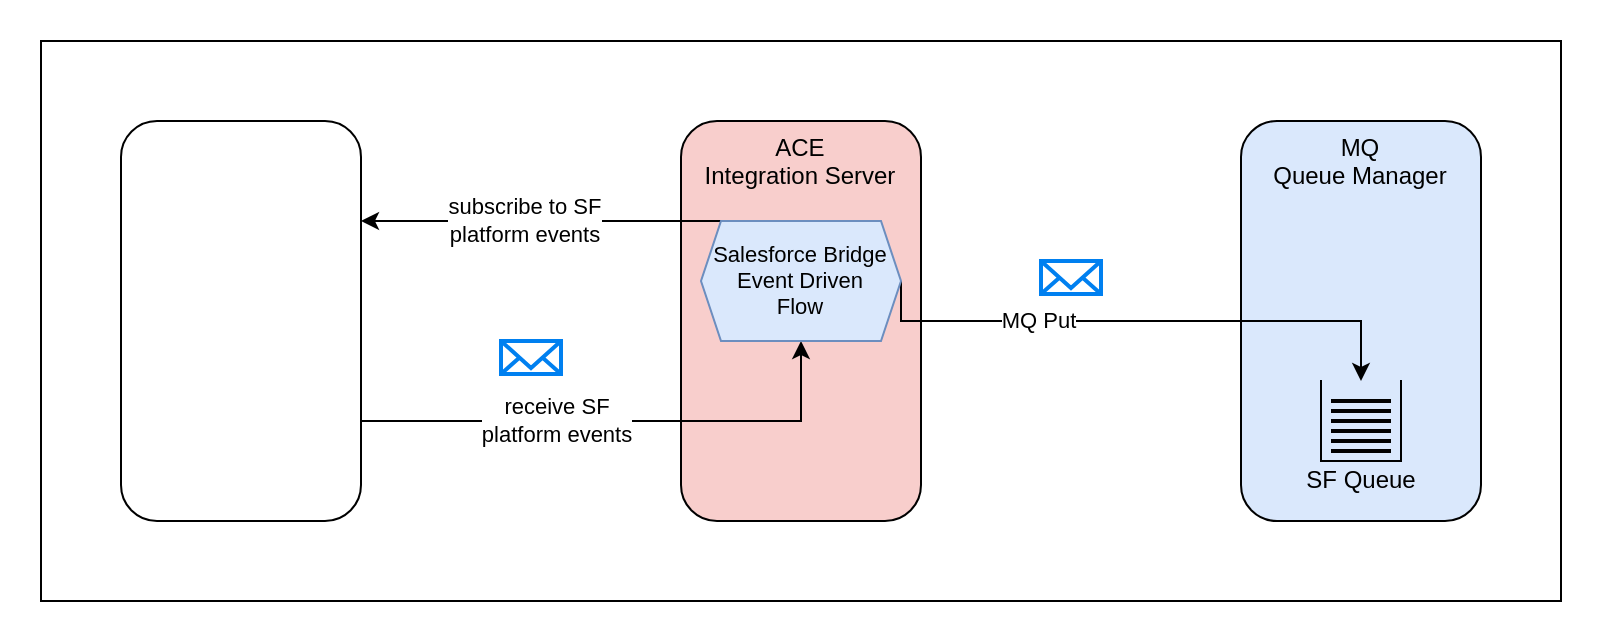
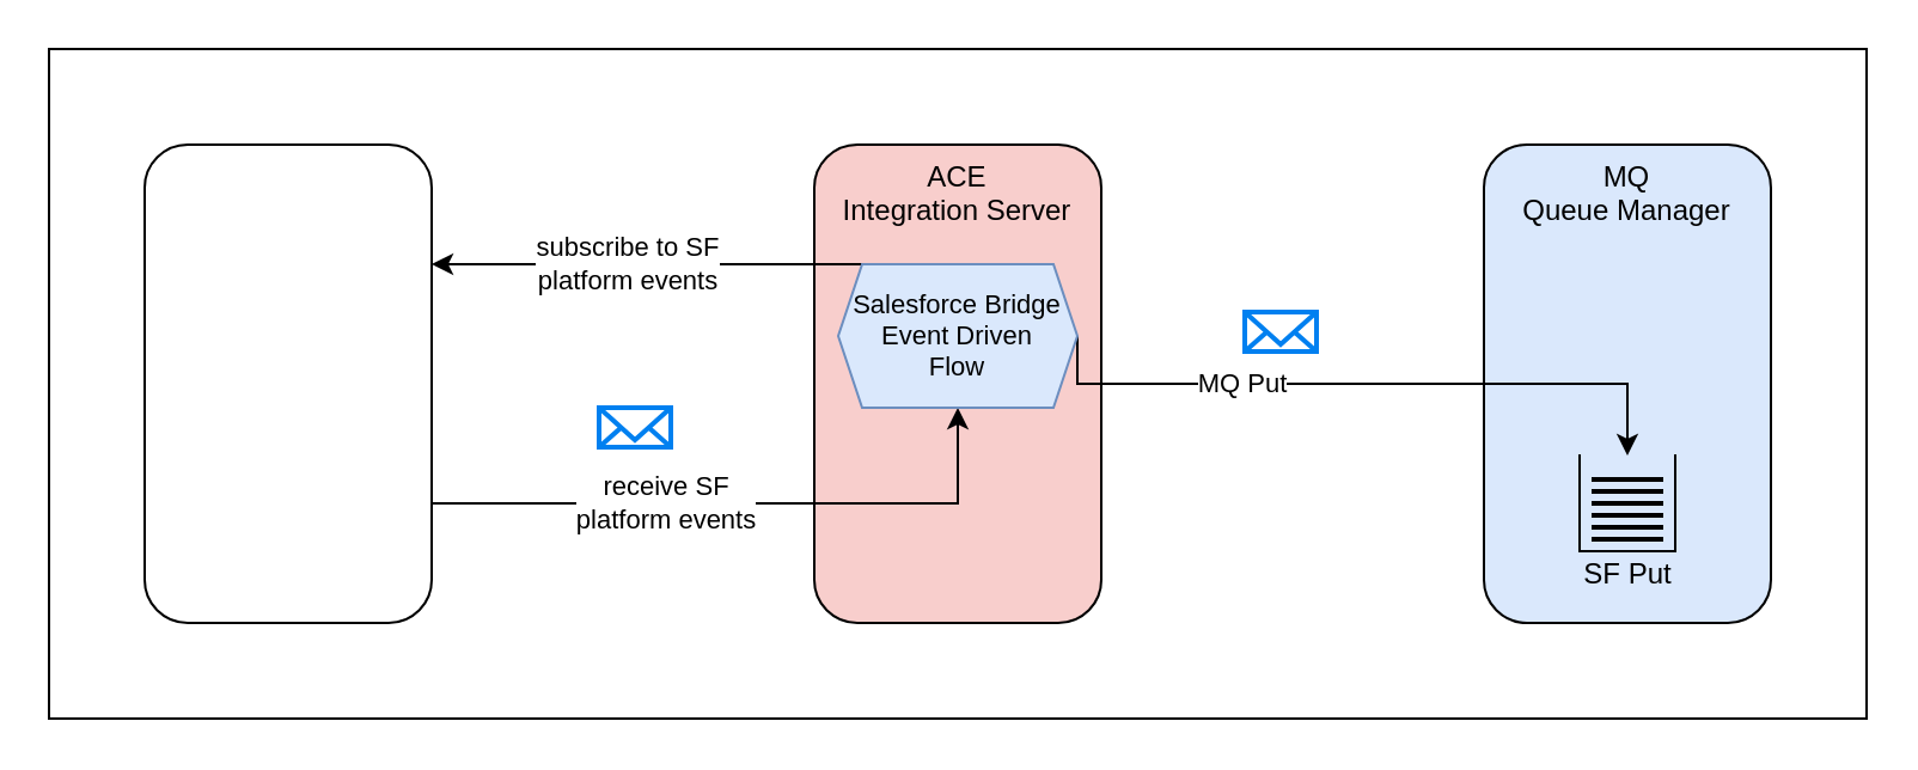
- <mxCell id="19" value="SF Queue" style="text;html=1;align=center;verticalAlign=middle;resizable=0;points=[];autosize=1;strokeColor=none;fillColor=none;" parent="10" vertex="1"><mxGeometry x="-20" y="35" width="80" height="30" as="geometry" /></mxCell>
+ <mxCell id="19" value="SF Put" style="text;html=1;align=center;verticalAlign=middle;resizable=0;points=[];autosize=1;strokeColor=none;fillColor=none;" parent="10" vertex="1"><mxGeometry x="-20" y="35" width="80" height="30" as="geometry" /></mxCell>
